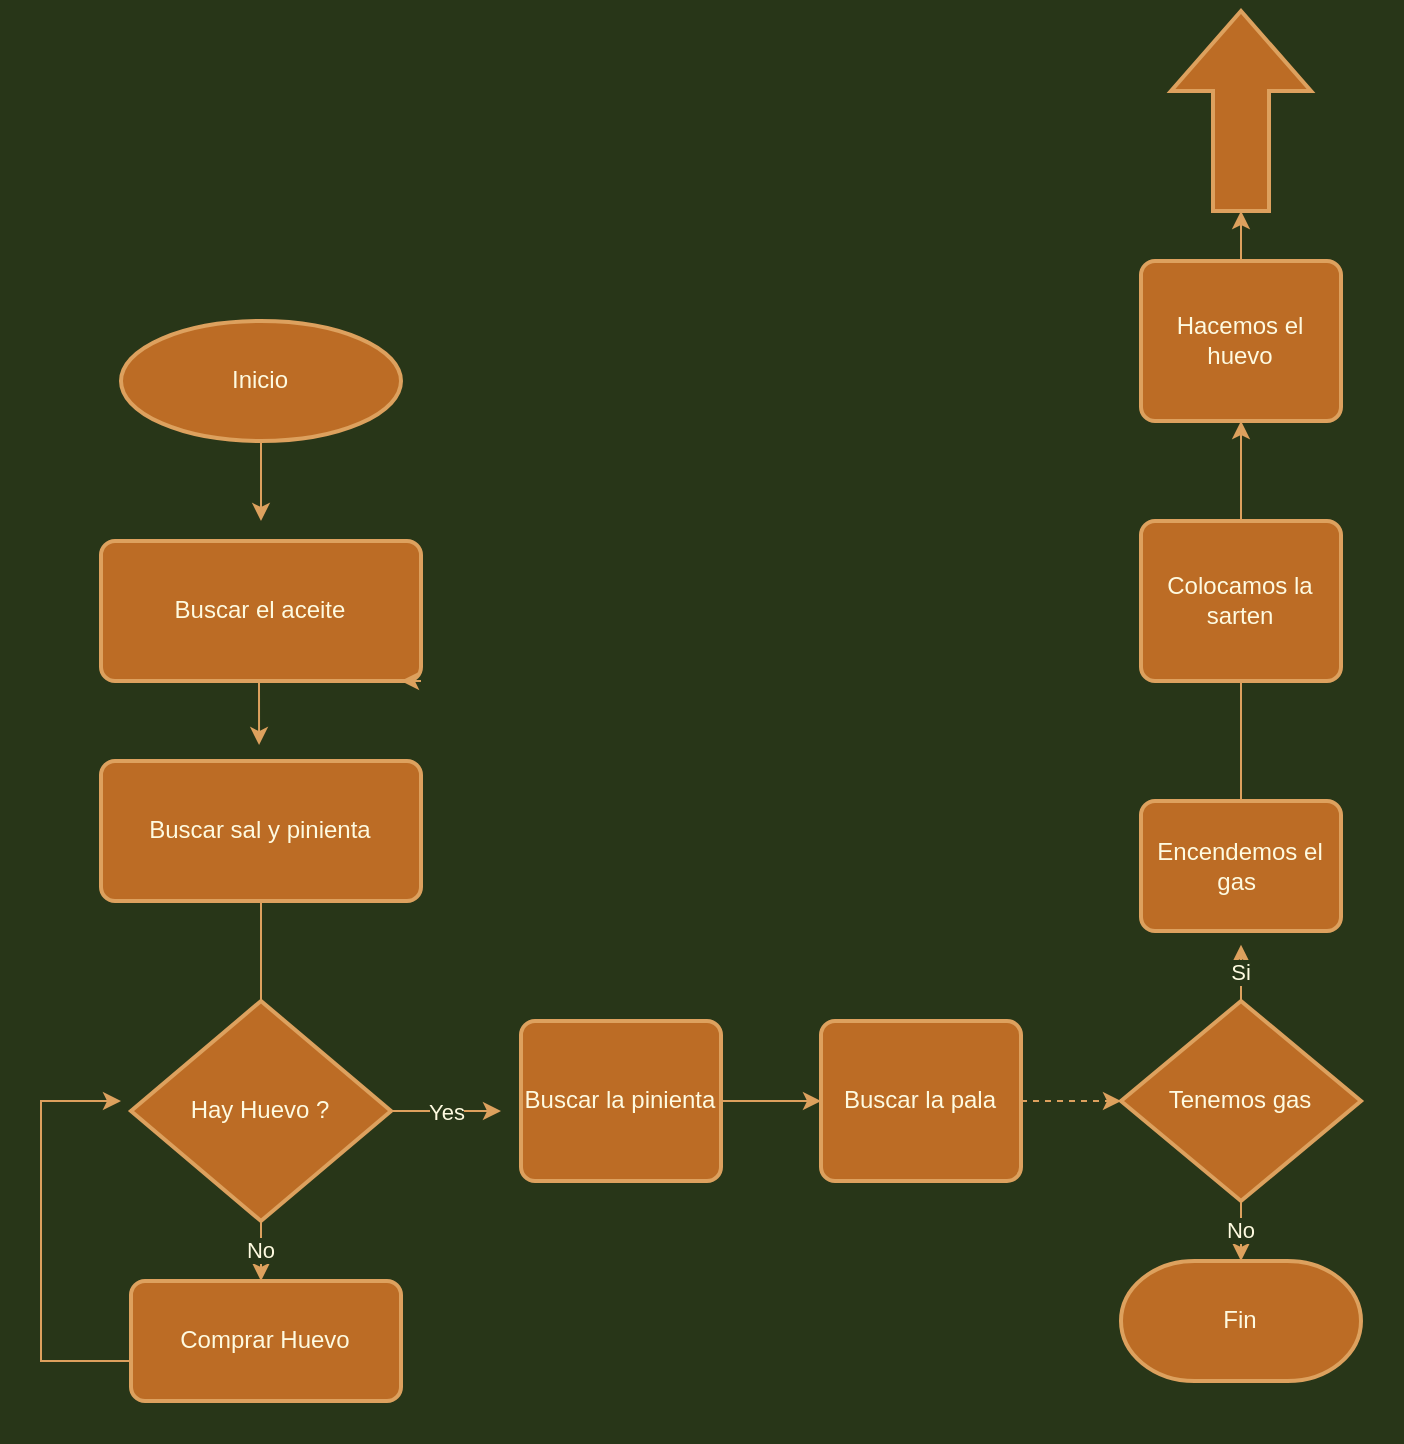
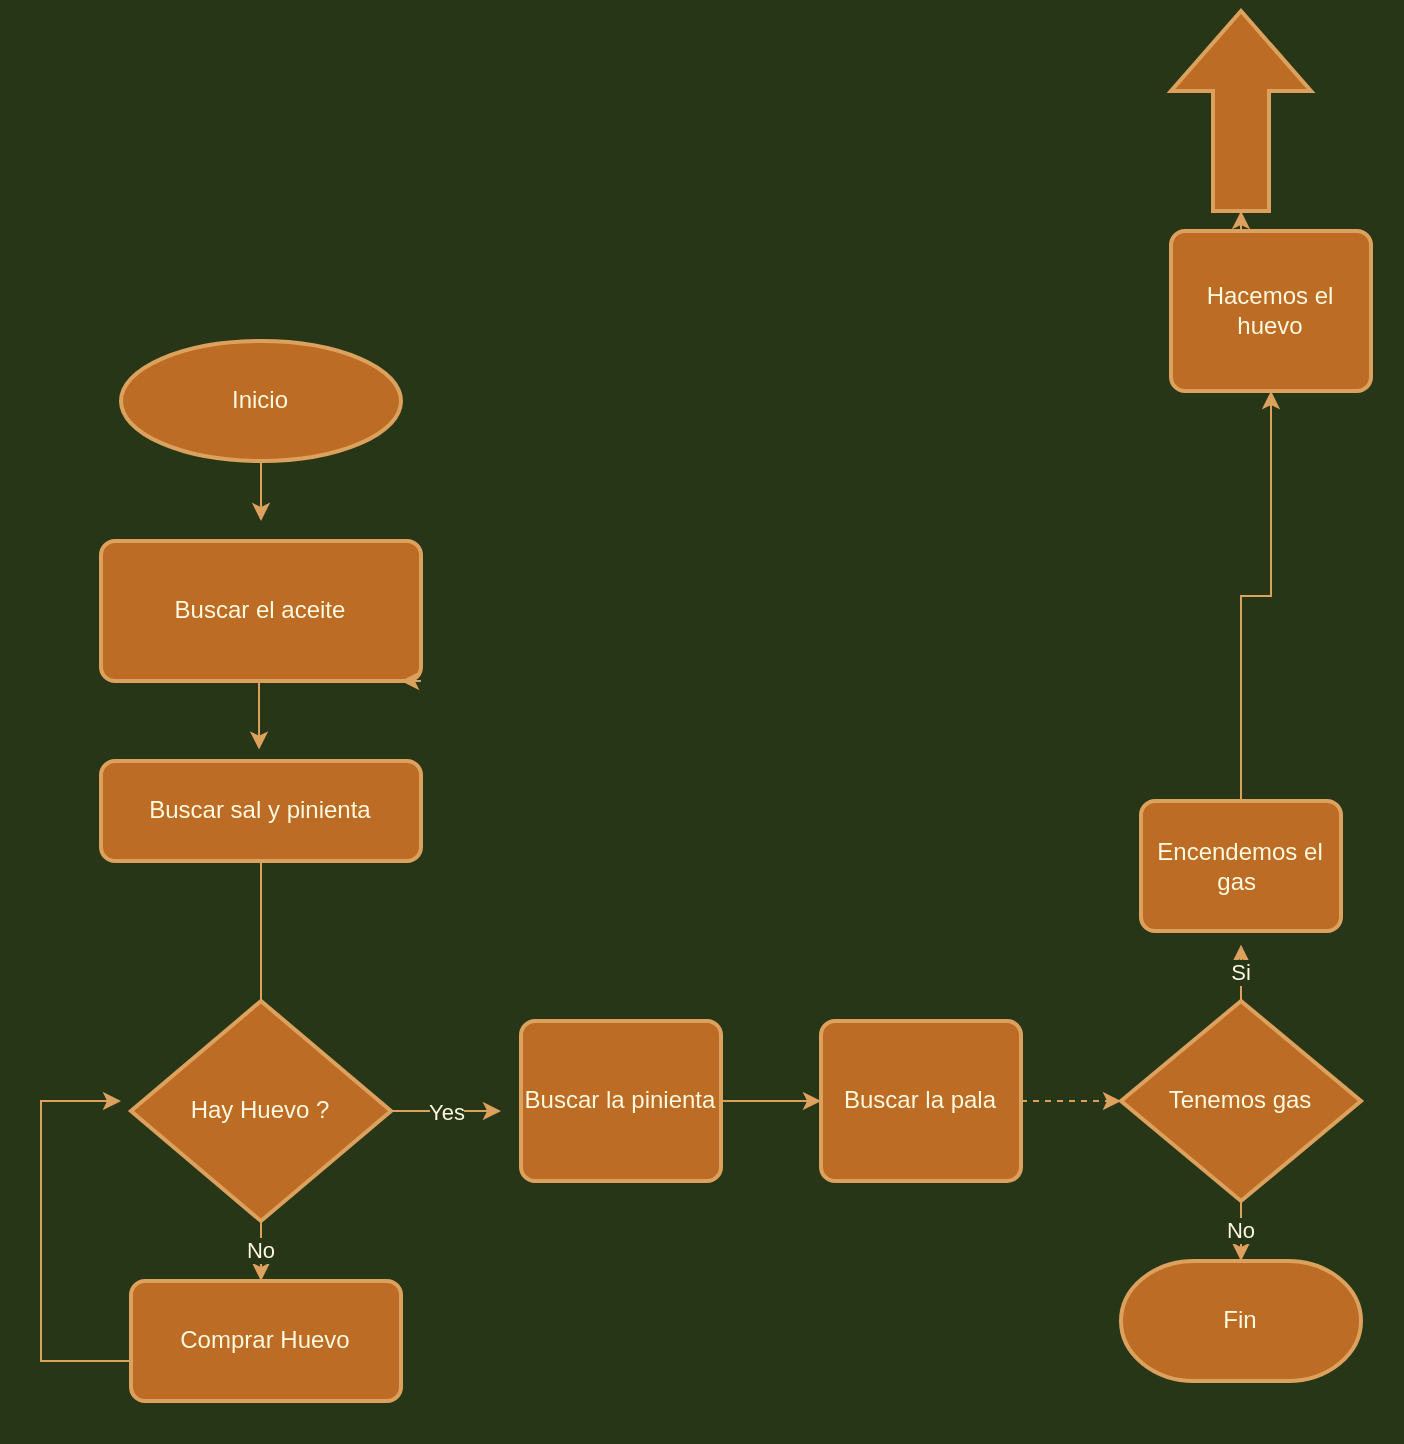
- <mxCell id="23" value="Hacemos el huevo" style="rounded=1;whiteSpace=wrap;html=1;absoluteArcSize=1;arcSize=14;strokeWidth=2;fontColor=#FEFAE0;fillColor=#BC6C25;strokeColor=#DDA15E;" parent="1" vertex="1"><mxGeometry x="570" y="130" width="100" height="80" as="geometry" /></mxCell>
+ <mxCell id="23" value="Hacemos el huevo" style="rounded=1;whiteSpace=wrap;html=1;absoluteArcSize=1;arcSize=14;strokeWidth=2;fontColor=#FEFAE0;fillColor=#BC6C25;strokeColor=#DDA15E;" parent="1" vertex="1"><mxGeometry x="585" y="115" width="100" height="80" as="geometry" /></mxCell>
- <mxCell id="3" value="Inicio" style="strokeWidth=2;html=1;shape=mxgraph.flowchart.start_1;whiteSpace=wrap;fillColor=#BC6C25;strokeColor=#DDA15E;fontColor=#FEFAE0;" parent="1" vertex="1"><mxGeometry x="60" y="160" width="140" height="60" as="geometry" /></mxCell>
+ <mxCell id="3" value="Inicio" style="strokeWidth=2;html=1;shape=mxgraph.flowchart.start_1;whiteSpace=wrap;fillColor=#BC6C25;strokeColor=#DDA15E;fontColor=#FEFAE0;" parent="1" vertex="1"><mxGeometry x="60" y="170" width="140" height="60" as="geometry" /></mxCell>
- <mxCell id="27" value="Colocamos la sarten" style="rounded=1;whiteSpace=wrap;html=1;absoluteArcSize=1;arcSize=14;strokeWidth=2;fontColor=#FEFAE0;fillColor=#BC6C25;strokeColor=#DDA15E;" parent="1" vertex="1"><mxGeometry x="570" y="260" width="100" height="80" as="geometry" /></mxCell>
- <mxCell id="7" value="Buscar sal y pinienta" style="rounded=1;whiteSpace=wrap;html=1;absoluteArcSize=1;arcSize=14;strokeWidth=2;fillColor=#BC6C25;strokeColor=#DDA15E;fontColor=#FEFAE0;" parent="1" vertex="1"><mxGeometry x="50" y="380" width="160" height="70" as="geometry" /></mxCell>
+ <mxCell id="7" value="Buscar sal y pinienta" style="rounded=1;whiteSpace=wrap;html=1;absoluteArcSize=1;arcSize=14;strokeWidth=2;fillColor=#BC6C25;strokeColor=#DDA15E;fontColor=#FEFAE0;" parent="1" vertex="1"><mxGeometry x="50" y="380" width="160" height="50" as="geometry" /></mxCell>
